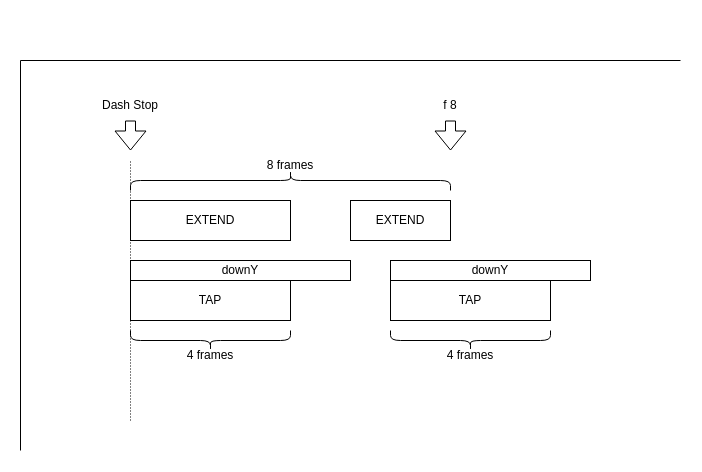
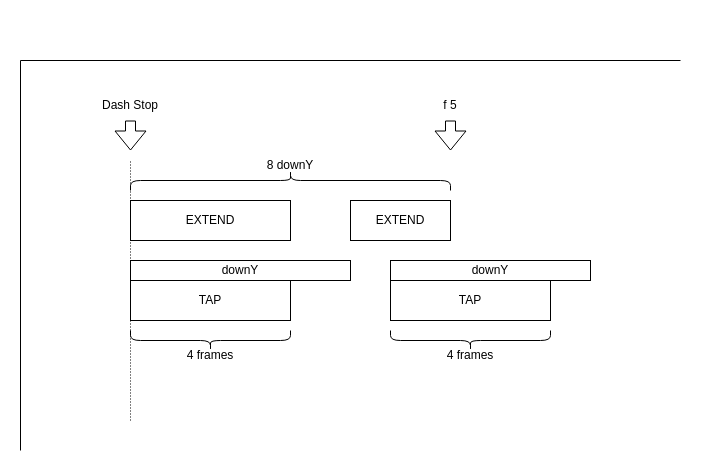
- <mxCell id="13" value="f 8" style="text;html=1;align=center;verticalAlign=middle;whiteSpace=wrap;rounded=0;" parent="1" vertex="1"><mxGeometry x="420" y="90" width="60" height="30" as="geometry" /></mxCell>
+ <mxCell id="13" value="f 5" style="text;html=1;align=center;verticalAlign=middle;whiteSpace=wrap;rounded=0;" parent="1" vertex="1"><mxGeometry x="420" y="90" width="60" height="30" as="geometry" /></mxCell>
- <mxCell id="4" value="8 frames" style="text;html=1;align=center;verticalAlign=middle;whiteSpace=wrap;rounded=0;" parent="1" vertex="1"><mxGeometry x="260" y="150" width="60" height="30" as="geometry" /></mxCell>
+ <mxCell id="4" value="8 downY" style="text;html=1;align=center;verticalAlign=middle;whiteSpace=wrap;rounded=0;" parent="1" vertex="1"><mxGeometry x="260" y="150" width="60" height="30" as="geometry" /></mxCell>
